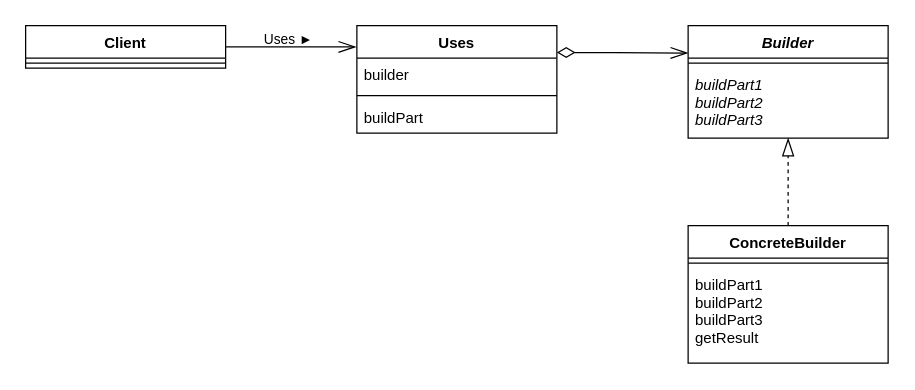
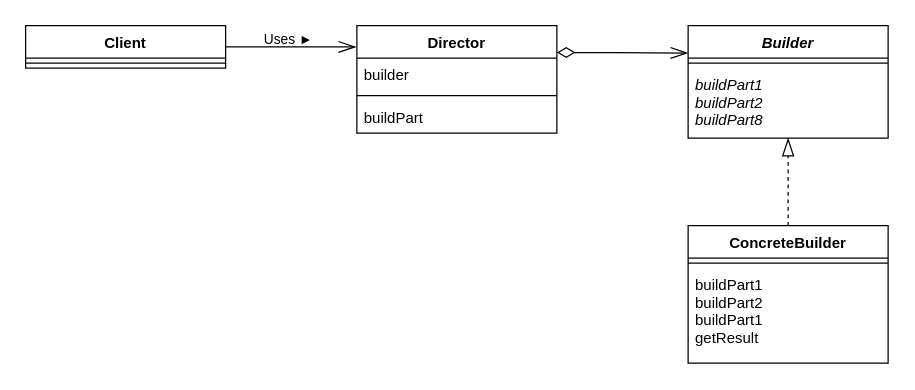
- <mxCell id="3" value="Uses" style="swimlane;fontStyle=1;align=center;verticalAlign=top;childLayout=stackLayout;horizontal=1;startSize=26;horizontalStack=0;resizeParent=1;resizeParentMax=0;resizeLast=0;collapsible=1;marginBottom=0;strokeColor=#000000;fillColor=none;fontColor=#000000;" parent="1" vertex="1"><mxGeometry x="285" y="20" width="160" height="86" as="geometry" /></mxCell>
+ <mxCell id="3" value="Director" style="swimlane;fontStyle=1;align=center;verticalAlign=top;childLayout=stackLayout;horizontal=1;startSize=26;horizontalStack=0;resizeParent=1;resizeParentMax=0;resizeLast=0;collapsible=1;marginBottom=0;strokeColor=#000000;fillColor=none;fontColor=#000000;" parent="1" vertex="1"><mxGeometry x="285" y="20" width="160" height="86" as="geometry" /></mxCell>
- <mxCell id="13" value="buildPart1&#10;buildPart2&#10;buildPart3" style="text;strokeColor=none;fillColor=none;align=left;verticalAlign=top;spacingLeft=4;spacingRight=4;overflow=hidden;rotatable=0;points=[[0,0.5],[1,0.5]];portConstraint=eastwest;fontStyle=2" parent="11" vertex="1"><mxGeometry y="34" width="160" height="56" as="geometry" /></mxCell>
+ <mxCell id="13" value="buildPart1&#10;buildPart2&#10;buildPart8" style="text;strokeColor=none;fillColor=none;align=left;verticalAlign=top;spacingLeft=4;spacingRight=4;overflow=hidden;rotatable=0;points=[[0,0.5],[1,0.5]];portConstraint=eastwest;fontStyle=2" parent="11" vertex="1"><mxGeometry y="34" width="160" height="56" as="geometry" /></mxCell>
- <mxCell id="17" value="buildPart1&#10;buildPart2&#10;buildPart3&#10;getResult" style="text;strokeColor=none;fillColor=none;align=left;verticalAlign=top;spacingLeft=4;spacingRight=4;overflow=hidden;rotatable=0;points=[[0,0.5],[1,0.5]];portConstraint=eastwest;" parent="15" vertex="1"><mxGeometry y="34" width="160" height="76" as="geometry" /></mxCell>
+ <mxCell id="17" value="buildPart1&#10;buildPart2&#10;buildPart1&#10;getResult" style="text;strokeColor=none;fillColor=none;align=left;verticalAlign=top;spacingLeft=4;spacingRight=4;overflow=hidden;rotatable=0;points=[[0,0.5],[1,0.5]];portConstraint=eastwest;" parent="15" vertex="1"><mxGeometry y="34" width="160" height="76" as="geometry" /></mxCell>
